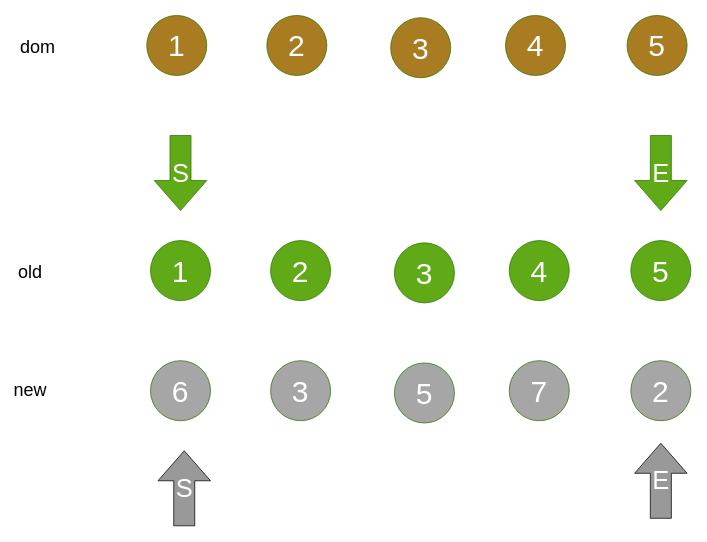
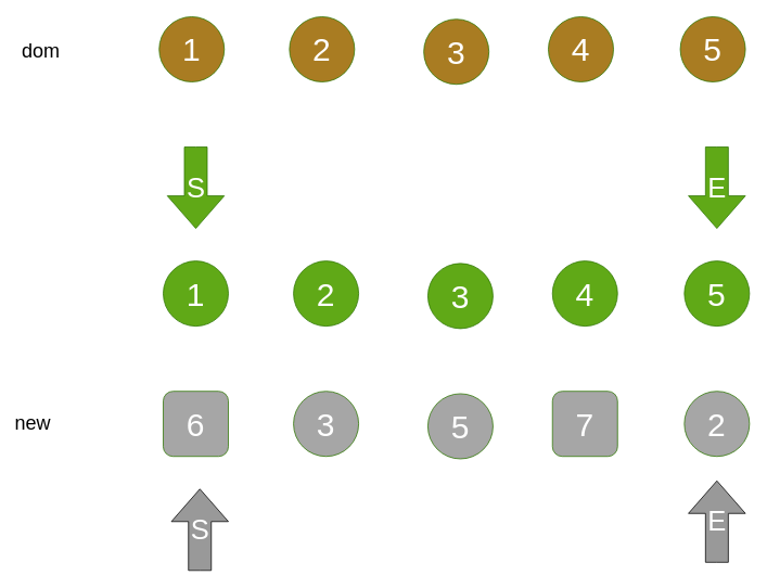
- <mxCell id="12" value="old" style="text;html=1;strokeColor=none;fillColor=none;align=center;verticalAlign=middle;whiteSpace=wrap;rounded=0;shadow=0;fontColor=#000000;fontSize=24;" parent="1" vertex="1"><mxGeometry x="20" y="353" width="40" height="17" as="geometry" /></mxCell>
- <mxCell id="7" value="&lt;span style=&quot;font-family: &amp;#34;helvetica&amp;#34; ; font-size: 40px&quot;&gt;6&lt;/span&gt;" style="ellipse;whiteSpace=wrap;html=1;aspect=fixed;strokeColor=#2D7600;fontColor=#ffffff;shadow=0;flipV=1;fillColor=#A6A6A6;" parent="1" vertex="1"><mxGeometry x="200" y="480" width="80" height="80" as="geometry" /></mxCell>
+ <mxCell id="7" value="&lt;span style=&quot;font-family: &amp;#34;helvetica&amp;#34; ; font-size: 40px&quot;&gt;6&lt;/span&gt;" style="whiteSpace=wrap;html=1;aspect=fixed;strokeColor=#2D7600;fontColor=#ffffff;shadow=0;flipV=1;fillColor=#A6A6A6;rounded=1;" parent="1" vertex="1"><mxGeometry x="200" y="480" width="80" height="80" as="geometry" /></mxCell>
- <mxCell id="9" value="&lt;span style=&quot;font-family: &amp;#34;helvetica&amp;#34; ; font-size: 40px&quot;&gt;7&lt;/span&gt;" style="ellipse;whiteSpace=wrap;html=1;aspect=fixed;strokeColor=#2D7600;fontColor=#ffffff;shadow=0;flipV=1;fillColor=#A6A6A6;" parent="1" vertex="1"><mxGeometry x="678" y="480" width="80" height="80" as="geometry" /></mxCell>
+ <mxCell id="9" value="&lt;span style=&quot;font-family: &amp;#34;helvetica&amp;#34; ; font-size: 40px&quot;&gt;7&lt;/span&gt;" style="whiteSpace=wrap;html=1;aspect=fixed;strokeColor=#2D7600;fontColor=#ffffff;shadow=0;flipV=1;fillColor=#A6A6A6;rounded=1;" parent="1" vertex="1"><mxGeometry x="678" y="480" width="80" height="80" as="geometry" /></mxCell>
